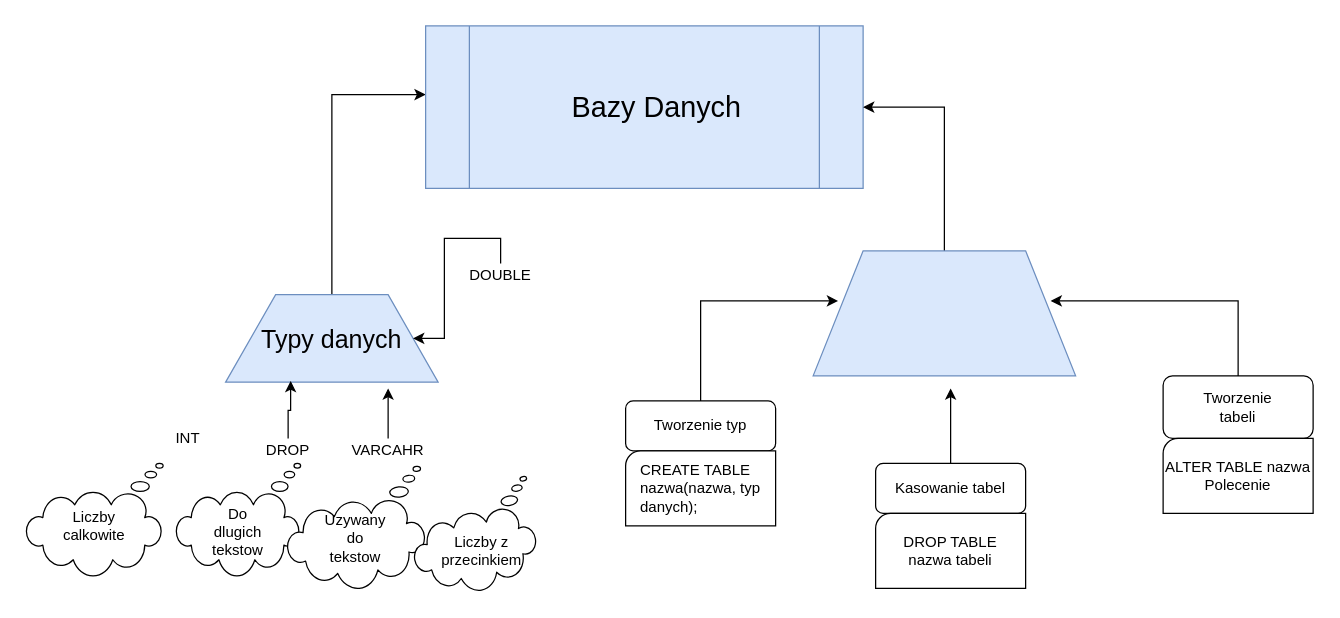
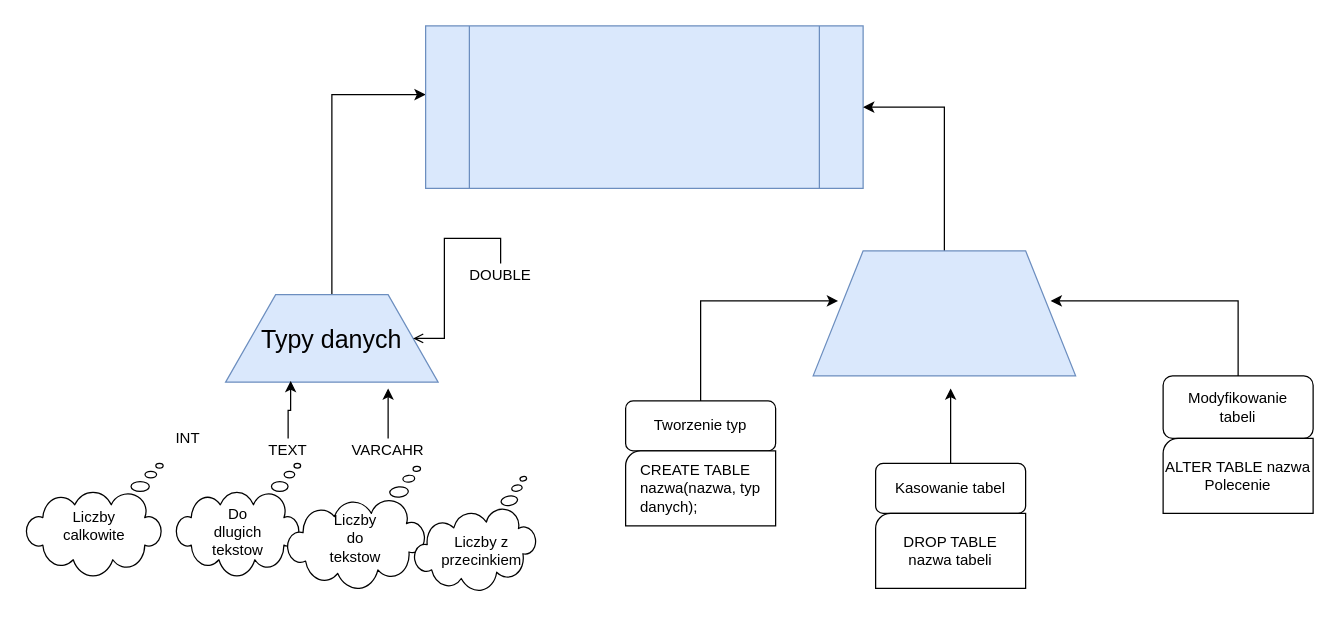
- <mxCell id="5" value="&lt;font style=&quot;font-size: 23px&quot;&gt;Bazy Danych&lt;/font&gt;" style="text;html=1;strokeColor=none;fillColor=none;align=center;verticalAlign=middle;whiteSpace=wrap;rounded=0;" vertex="1" parent="1"><mxGeometry x="405" y="45" width="240" height="80" as="geometry" /></mxCell>
- <mxCell id="29" style="edgeStyle=orthogonalEdgeStyle;rounded=0;orthogonalLoop=1;jettySize=auto;html=1;exitX=0.5;exitY=0;exitDx=0;exitDy=0;entryX=1;entryY=0.5;entryDx=0;entryDy=0;" edge="1" parent="1" source="30" target="6"><mxGeometry relative="1" as="geometry" /></mxCell>
+ <mxCell id="29" style="edgeStyle=orthogonalEdgeStyle;rounded=0;orthogonalLoop=1;jettySize=auto;html=1;exitX=0.5;exitY=0;exitDx=0;exitDy=0;entryX=1;entryY=0.5;entryDx=0;entryDy=0;endArrow=open;" edge="1" parent="1" source="30" target="6"><mxGeometry relative="1" as="geometry" /></mxCell>
- <mxCell id="26" value="Tworzenie&lt;br&gt;tabeli" style="text;html=1;strokeColor=none;fillColor=none;align=center;verticalAlign=middle;whiteSpace=wrap;rounded=0;" vertex="1" parent="1"><mxGeometry x="940" y="310" width="100" height="30" as="geometry" /></mxCell>
+ <mxCell id="26" value="Modyfikowanie&lt;br&gt;tabeli" style="text;html=1;strokeColor=none;fillColor=none;align=center;verticalAlign=middle;whiteSpace=wrap;rounded=0;" vertex="1" parent="1"><mxGeometry x="940" y="310" width="100" height="30" as="geometry" /></mxCell>
- <mxCell id="9" value="DROP" style="text;html=1;strokeColor=none;fillColor=none;align=center;verticalAlign=middle;whiteSpace=wrap;rounded=0;" vertex="1" parent="1"><mxGeometry x="210" y="350" width="40" height="20" as="geometry" /></mxCell>
+ <mxCell id="9" value="TEXT" style="text;html=1;strokeColor=none;fillColor=none;align=center;verticalAlign=middle;whiteSpace=wrap;rounded=0;" vertex="1" parent="1"><mxGeometry x="210" y="350" width="40" height="20" as="geometry" /></mxCell>
- <mxCell id="36" value="Uzywany do tekstow" style="text;html=1;strokeColor=none;fillColor=none;align=center;verticalAlign=middle;whiteSpace=wrap;rounded=0;" vertex="1" parent="1"><mxGeometry x="263.98" y="420" width="40" height="20" as="geometry" /></mxCell>
+ <mxCell id="36" value="Liczby do tekstow" style="text;html=1;strokeColor=none;fillColor=none;align=center;verticalAlign=middle;whiteSpace=wrap;rounded=0;" vertex="1" parent="1"><mxGeometry x="263.98" y="420" width="40" height="20" as="geometry" /></mxCell>
